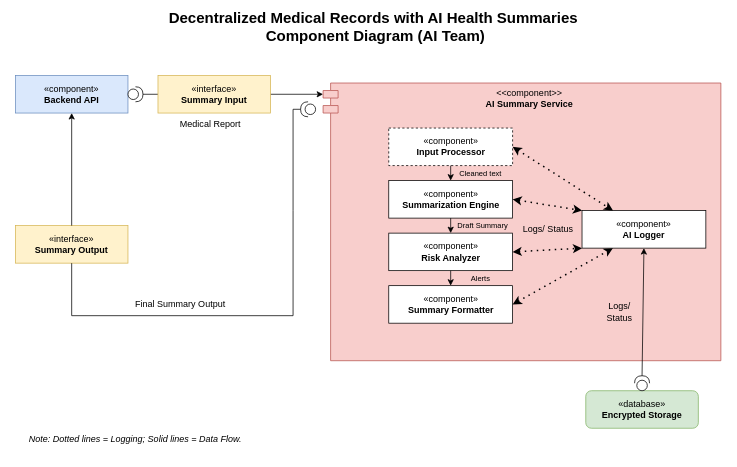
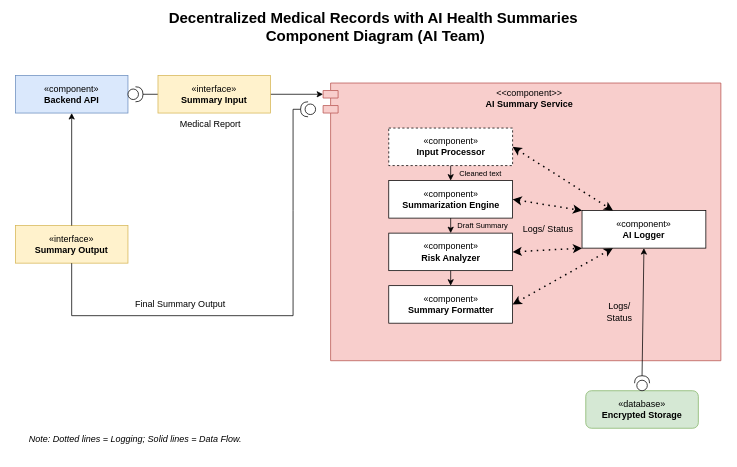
- <mxCell id="34" value="&lt;font style=&quot;font-size: 10px;&quot;&gt;Alerts&lt;/font&gt;" style="text;html=1;whiteSpace=wrap;strokeColor=none;fillColor=none;align=center;verticalAlign=middle;rounded=0;" vertex="1" parent="12"><mxGeometry x="200" y="250" width="80" height="20" as="geometry" /></mxCell>
